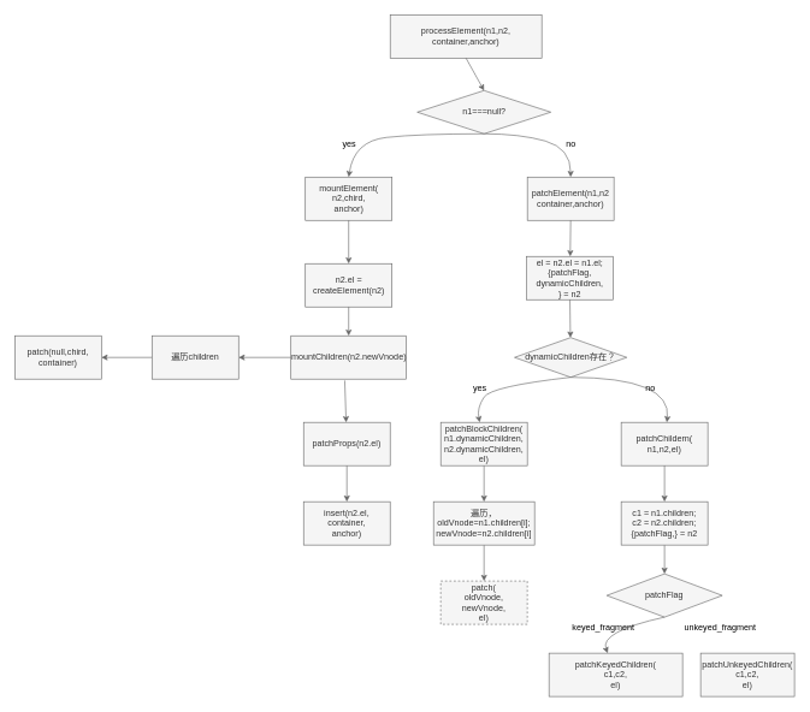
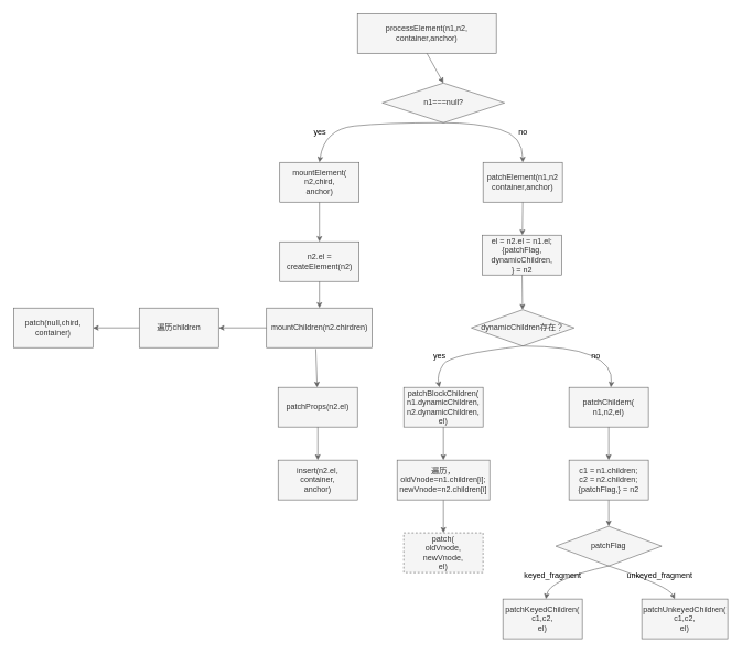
- <mxCell id="14" value="mountChildren(n2.newVnode)" style="rounded=0;whiteSpace=wrap;html=1;fontColor=#333333;fillColor=#f5f5f5;strokeColor=#666666;" vertex="1" parent="1"><mxGeometry x="402.5" y="465" width="160" height="60" as="geometry" /></mxCell>
+ <mxCell id="14" value="mountChildren(n2.chirdren)" style="rounded=0;whiteSpace=wrap;html=1;fontColor=#333333;fillColor=#f5f5f5;strokeColor=#666666;" vertex="1" parent="1"><mxGeometry x="402.5" y="465" width="160" height="60" as="geometry" /></mxCell>
+ <mxCell id="43" value="" style="curved=1;endArrow=classic;html=1;fontColor=#000000;exitX=0.5;exitY=1;exitDx=0;exitDy=0;fillColor=#f5f5f5;strokeColor=#666666;" edge="1" parent="1" target="44" source="40"><mxGeometry width="50" height="50" relative="1" as="geometry"><mxPoint x="1100" y="865" as="sourcePoint" /><mxPoint x="1010" y="945" as="targetPoint" /><Array as="points"><mxPoint x="1010" y="885" /></Array></mxGeometry></mxCell>
- <mxCell id="42" value="patchKeyedChildren(&lt;br&gt;c1,c2,&lt;br&gt;el)" style="rounded=0;whiteSpace=wrap;html=1;fontColor=#333333;fillColor=#f5f5f5;strokeColor=#666666;" vertex="1" parent="1"><mxGeometry x="760" y="905" width="185" height="60" as="geometry" /></mxCell>
+ <mxCell id="42" value="patchKeyedChildren(&lt;br&gt;c1,c2,&lt;br&gt;el)" style="rounded=0;whiteSpace=wrap;html=1;fontColor=#333333;fillColor=#f5f5f5;strokeColor=#666666;" vertex="1" parent="1"><mxGeometry x="760" y="905" width="120" height="60" as="geometry" /></mxCell>
